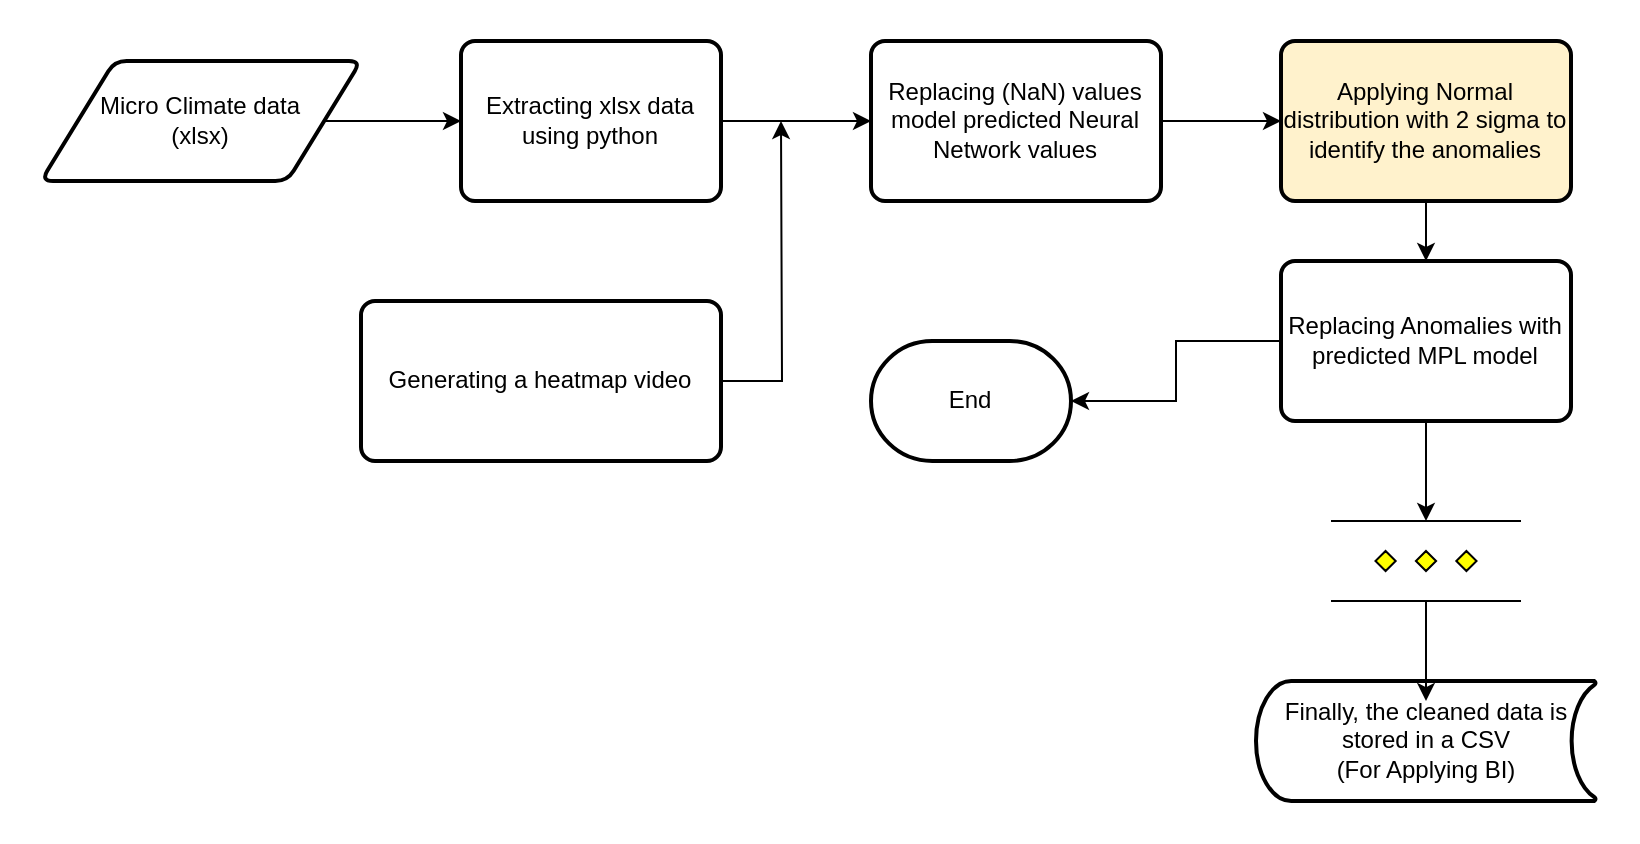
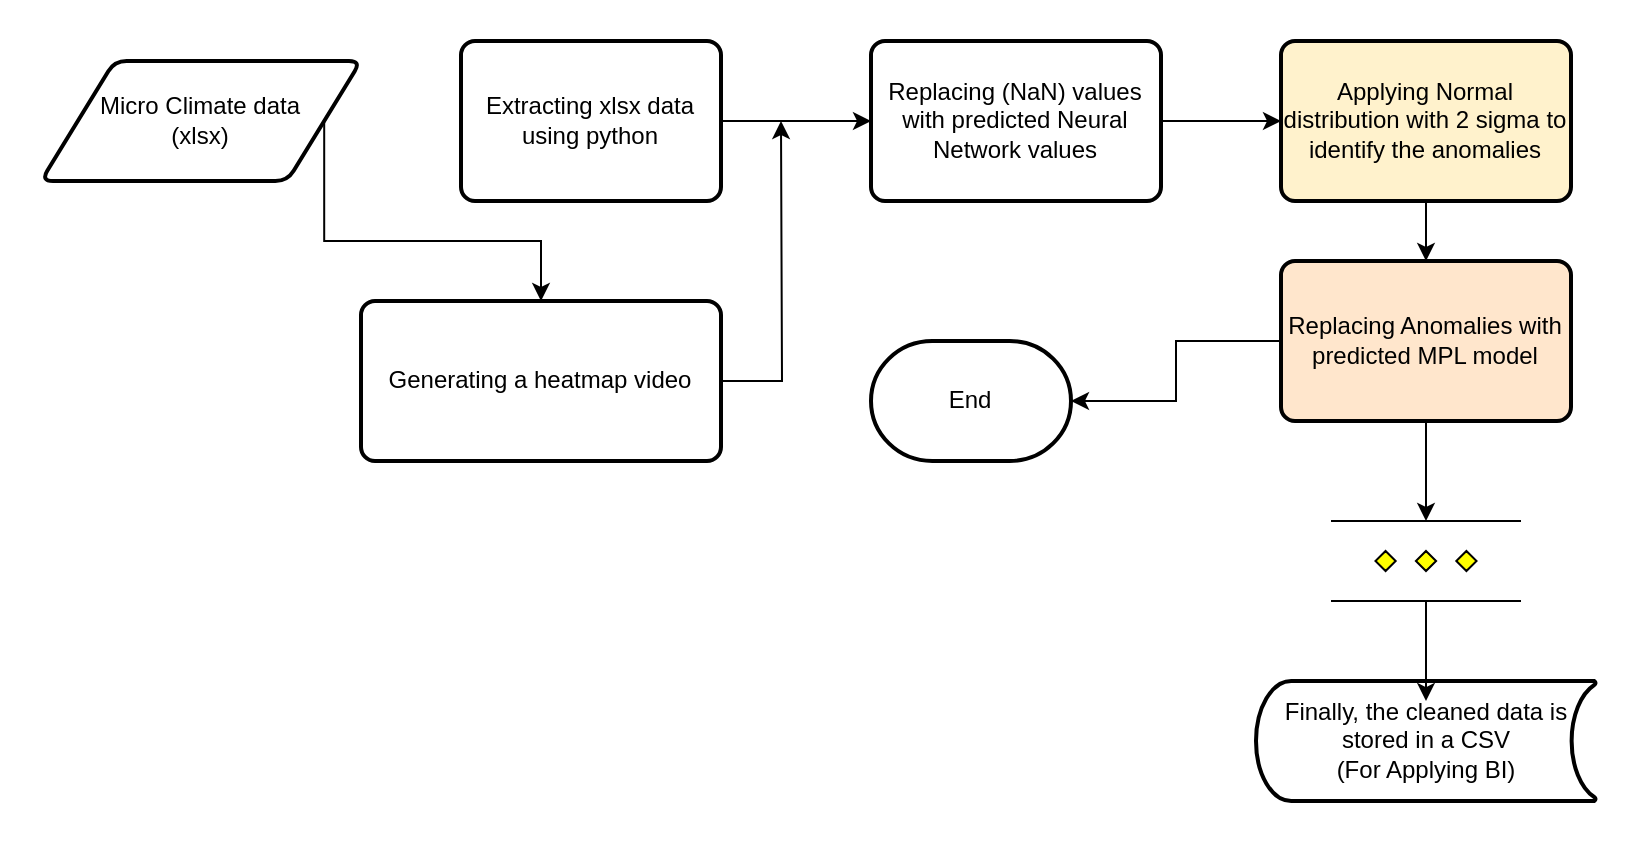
- <mxCell id="2" style="edgeStyle=orthogonalEdgeStyle;rounded=0;orthogonalLoop=1;jettySize=auto;html=1;exitX=1;exitY=0.5;exitDx=0;exitDy=0;entryX=0;entryY=0.5;entryDx=0;entryDy=0;" parent="1" source="3" target="5" edge="1"><mxGeometry relative="1" as="geometry" /></mxCell>
+ <mxCell id="2" style="edgeStyle=orthogonalEdgeStyle;rounded=0;orthogonalLoop=1;jettySize=auto;html=1;exitX=1;exitY=0.5;exitDx=0;exitDy=0;" parent="1" source="3" target="18" edge="1"><mxGeometry relative="1" as="geometry" /></mxCell>
- <mxCell id="7" value="Replacing (NaN) values model predicted Neural Network values" style="rounded=1;whiteSpace=wrap;html=1;absoluteArcSize=1;arcSize=14;strokeWidth=2;" parent="1" vertex="1"><mxGeometry x="435" y="20" width="145" height="80" as="geometry" /></mxCell>
+ <mxCell id="7" value="Replacing (NaN) values with predicted Neural Network values" style="rounded=1;whiteSpace=wrap;html=1;absoluteArcSize=1;arcSize=14;strokeWidth=2;" parent="1" vertex="1"><mxGeometry x="435" y="20" width="145" height="80" as="geometry" /></mxCell>
- <mxCell id="10" value="Replacing Anomalies with predicted MPL model" style="rounded=1;whiteSpace=wrap;html=1;absoluteArcSize=1;arcSize=14;strokeWidth=2;" parent="1" vertex="1"><mxGeometry x="640" y="130" width="145" height="80" as="geometry" /></mxCell>
+ <mxCell id="10" value="Replacing Anomalies with predicted MPL model" style="rounded=1;whiteSpace=wrap;html=1;absoluteArcSize=1;arcSize=14;strokeWidth=2;fillColor=#ffe6cc;" parent="1" vertex="1"><mxGeometry x="640" y="130" width="145" height="80" as="geometry" /></mxCell>
